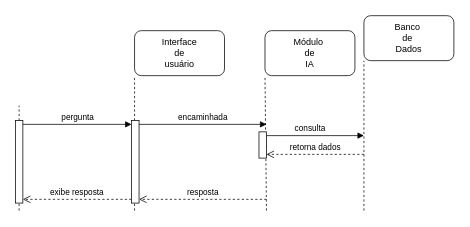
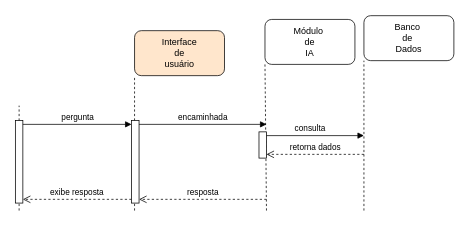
- <mxCell id="2" value="Interface&lt;div&gt;de&lt;/div&gt;&lt;div&gt;usuário&lt;/div&gt;" style="rounded=1;whiteSpace=wrap;html=1;" vertex="1" parent="1"><mxGeometry x="179" y="40" width="120" height="60" as="geometry" /></mxCell>
+ <mxCell id="2" value="Interface&lt;div&gt;de&lt;/div&gt;&lt;div&gt;usuário&lt;/div&gt;" style="rounded=1;whiteSpace=wrap;html=1;fillColor=#ffe6cc;" vertex="1" parent="1"><mxGeometry x="179" y="40" width="120" height="60" as="geometry" /></mxCell>
- <mxCell id="3" value="Módulo&amp;nbsp;&lt;div&gt;de&lt;/div&gt;&lt;div&gt;IA&lt;/div&gt;" style="rounded=1;whiteSpace=wrap;html=1;" vertex="1" parent="1"><mxGeometry x="353" y="40" width="120" height="60" as="geometry" /></mxCell>
+ <mxCell id="3" value="Módulo&amp;nbsp;&lt;div&gt;de&lt;/div&gt;&lt;div&gt;IA&lt;/div&gt;" style="rounded=1;whiteSpace=wrap;html=1;" vertex="1" parent="1"><mxGeometry x="353" y="25" width="120" height="60" as="geometry" /></mxCell>
